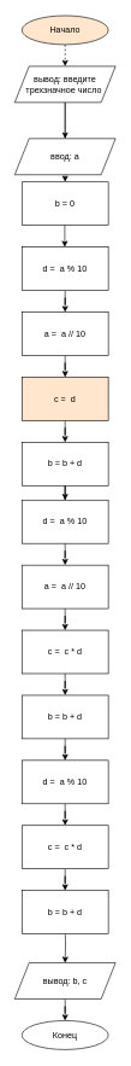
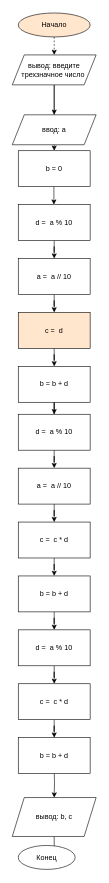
- <mxCell id="10" value="вывод: b, c" style="shape=parallelogram;perimeter=parallelogramPerimeter;whiteSpace=wrap;html=1;fixedSize=1;" parent="1" vertex="1"><mxGeometry x="20" y="1330" width="140" height="50" as="geometry" /></mxCell>
+ <mxCell id="10" value="вывод: b, c" style="shape=parallelogram;perimeter=parallelogramPerimeter;whiteSpace=wrap;html=1;fixedSize=1;" parent="1" vertex="1"><mxGeometry x="20" y="1330" width="140" height="65" as="geometry" /></mxCell>
- <mxCell id="11" value="Конец" style="ellipse;whiteSpace=wrap;html=1;" parent="1" vertex="1"><mxGeometry x="30" y="1410" width="120" height="40" as="geometry" /></mxCell>
+ <mxCell id="11" value="Конец" style="ellipse;whiteSpace=wrap;html=1;" parent="1" vertex="1"><mxGeometry x="30" y="1410" width="95" height="40" as="geometry" /></mxCell>
